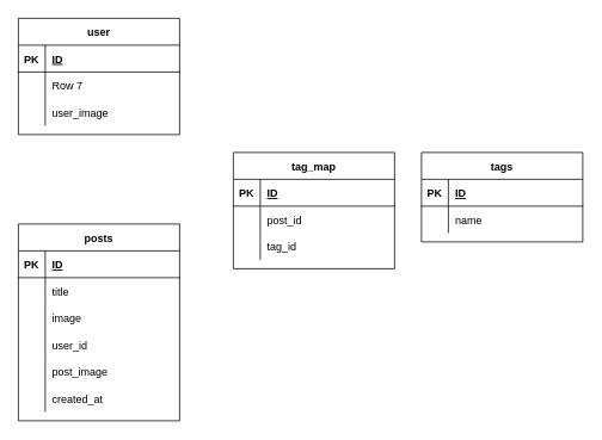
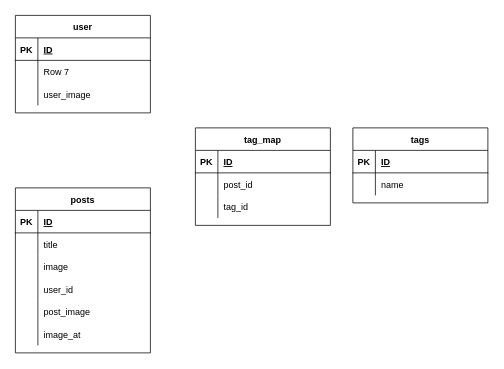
- <mxCell id="30" value="created_at" style="shape=partialRectangle;connectable=0;fillColor=none;top=0;left=0;bottom=0;right=0;align=left;spacingLeft=6;overflow=hidden;" parent="28" vertex="1"><mxGeometry x="30" width="150" height="30" as="geometry" /></mxCell>
+ <mxCell id="30" value="image_at" style="shape=partialRectangle;connectable=0;fillColor=none;top=0;left=0;bottom=0;right=0;align=left;spacingLeft=6;overflow=hidden;" parent="28" vertex="1"><mxGeometry x="30" width="150" height="30" as="geometry" /></mxCell>
